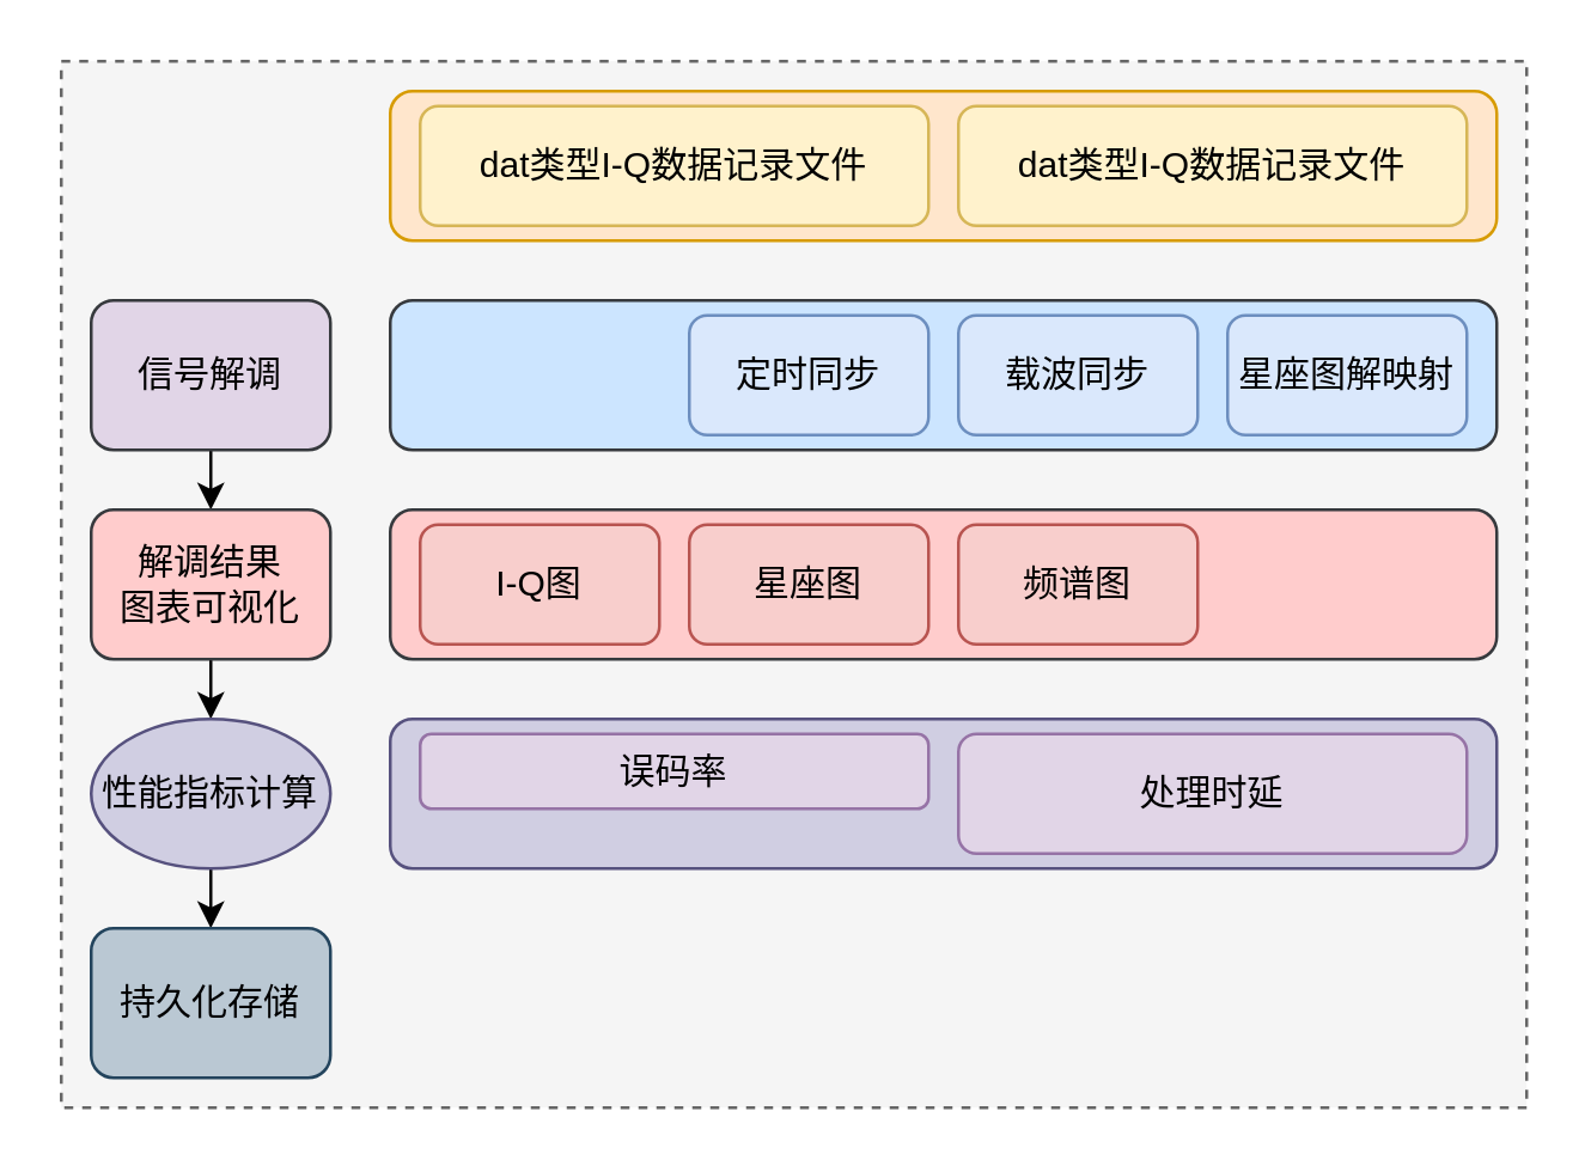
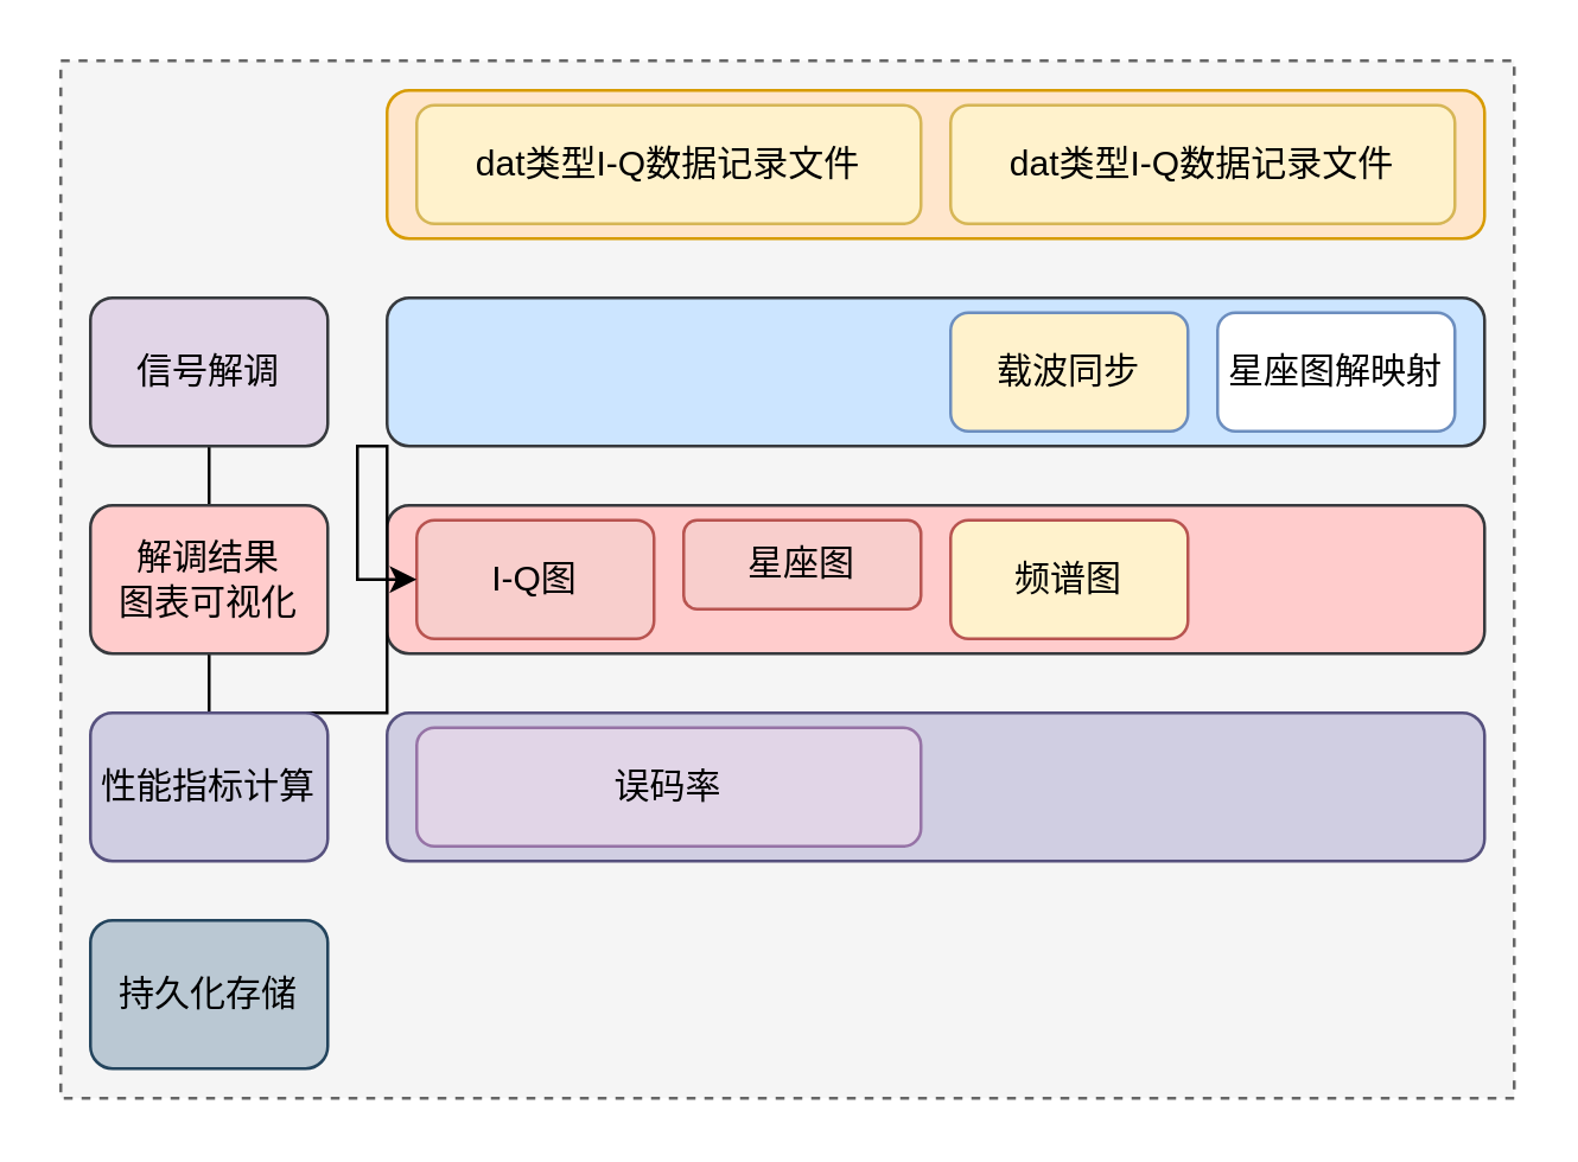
- <mxCell id="7" value="定时同步" style="rounded=1;whiteSpace=wrap;html=1;fillColor=#dae8fc;strokeColor=#6c8ebf;" vertex="1" parent="1"><mxGeometry x="230" y="105" width="80" height="40" as="geometry" /></mxCell>
- <mxCell id="8" value="载波同步" style="rounded=1;whiteSpace=wrap;html=1;fillColor=#dae8fc;strokeColor=#6c8ebf;" vertex="1" parent="1"><mxGeometry x="320" y="105" width="80" height="40" as="geometry" /></mxCell>
+ <mxCell id="8" value="载波同步" style="rounded=1;whiteSpace=wrap;html=1;fillColor=#fff2cc;strokeColor=#6c8ebf;" vertex="1" parent="1"><mxGeometry x="320" y="105" width="80" height="40" as="geometry" /></mxCell>
- <mxCell id="9" value="星座图解映射" style="rounded=1;whiteSpace=wrap;html=1;fillColor=#dae8fc;strokeColor=#6c8ebf;" vertex="1" parent="1"><mxGeometry x="410" y="105" width="80" height="40" as="geometry" /></mxCell>
+ <mxCell id="9" value="星座图解映射" style="rounded=1;whiteSpace=wrap;html=1;fillColor=#ffffff;strokeColor=#6c8ebf;" vertex="1" parent="1"><mxGeometry x="410" y="105" width="80" height="40" as="geometry" /></mxCell>
- <mxCell id="14" style="edgeStyle=orthogonalEdgeStyle;rounded=0;orthogonalLoop=1;jettySize=auto;html=1;exitX=0.5;exitY=1;exitDx=0;exitDy=0;entryX=0.5;entryY=0;entryDx=0;entryDy=0;" edge="1" parent="1" source="15" target="17"><mxGeometry relative="1" as="geometry" /></mxCell>
+ <mxCell id="14" style="edgeStyle=orthogonalEdgeStyle;rounded=0;orthogonalLoop=1;jettySize=auto;html=1;exitX=0.5;exitY=1;exitDx=0;exitDy=0;entryX=0.5;entryY=0;entryDx=0;entryDy=0;endArrow=none;" edge="1" parent="1" source="15" target="17"><mxGeometry relative="1" as="geometry" /></mxCell>
- <mxCell id="12" value="星座图" style="rounded=1;whiteSpace=wrap;html=1;fillColor=#f8cecc;strokeColor=#b85450;" vertex="1" parent="1"><mxGeometry x="230" y="175" width="80" height="40" as="geometry" /></mxCell>
+ <mxCell id="12" value="星座图" style="rounded=1;whiteSpace=wrap;html=1;fillColor=#f8cecc;strokeColor=#b85450;" vertex="1" parent="1"><mxGeometry x="230" y="175" width="80" height="30" as="geometry" /></mxCell>
- <mxCell id="13" value="频谱图" style="rounded=1;whiteSpace=wrap;html=1;fillColor=#f8cecc;strokeColor=#b85450;" vertex="1" parent="1"><mxGeometry x="320" y="175" width="80" height="40" as="geometry" /></mxCell>
+ <mxCell id="13" value="频谱图" style="rounded=1;whiteSpace=wrap;html=1;fillColor=#fff2cc;strokeColor=#b85450;" vertex="1" parent="1"><mxGeometry x="320" y="175" width="80" height="40" as="geometry" /></mxCell>
- <mxCell id="16" style="edgeStyle=orthogonalEdgeStyle;rounded=0;orthogonalLoop=1;jettySize=auto;html=1;exitX=0.5;exitY=1;exitDx=0;exitDy=0;entryX=0.5;entryY=0;entryDx=0;entryDy=0;" edge="1" parent="1" source="17" target="19"><mxGeometry relative="1" as="geometry" /></mxCell>
+ <mxCell id="16" style="edgeStyle=orthogonalEdgeStyle;rounded=0;orthogonalLoop=1;jettySize=auto;html=1;exitX=0.5;exitY=1;exitDx=0;exitDy=0;" edge="1" parent="1" source="17" target="11"><mxGeometry relative="1" as="geometry" /></mxCell>
- <mxCell id="21" value="误码率" style="rounded=1;whiteSpace=wrap;html=1;fillColor=#e1d5e7;strokeColor=#9673a6;" vertex="1" parent="1"><mxGeometry x="140" y="245" width="170" height="25" as="geometry" /></mxCell>
+ <mxCell id="21" value="误码率" style="rounded=1;whiteSpace=wrap;html=1;fillColor=#e1d5e7;strokeColor=#9673a6;" vertex="1" parent="1"><mxGeometry x="140" y="245" width="170" height="40" as="geometry" /></mxCell>
- <mxCell id="19" value="性能指标计算" style="ellipse;whiteSpace=wrap;html=1;fillColor=#d0cee2;strokeColor=#56517e;" vertex="1" parent="1"><mxGeometry x="30" y="240" width="80" height="50" as="geometry" /></mxCell>
+ <mxCell id="19" value="性能指标计算" style="rounded=1;whiteSpace=wrap;html=1;fillColor=#d0cee2;strokeColor=#56517e;" vertex="1" parent="1"><mxGeometry x="30" y="240" width="80" height="50" as="geometry" /></mxCell>
- <mxCell id="22" value="处理时延" style="rounded=1;whiteSpace=wrap;html=1;fillColor=#e1d5e7;strokeColor=#9673a6;" vertex="1" parent="1"><mxGeometry x="320" y="245" width="170" height="40" as="geometry" /></mxCell>
- <mxCell id="18" style="edgeStyle=orthogonalEdgeStyle;rounded=0;orthogonalLoop=1;jettySize=auto;html=1;exitX=0.5;exitY=1;exitDx=0;exitDy=0;entryX=0.5;entryY=0;entryDx=0;entryDy=0;" edge="1" parent="1" source="19" target="23"><mxGeometry relative="1" as="geometry" /></mxCell>
